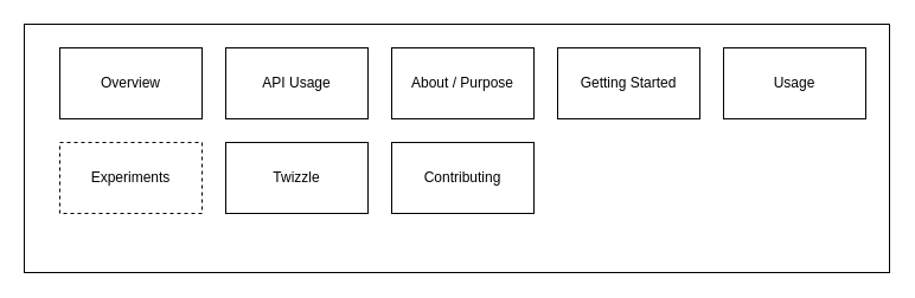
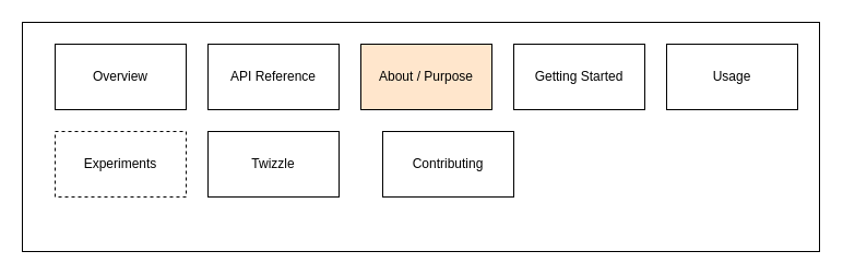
- <mxCell id="4" value="API Usage" style="rounded=0;whiteSpace=wrap;html=1;" vertex="1" parent="1"><mxGeometry x="190" y="40" width="120" height="60" as="geometry" /></mxCell>
+ <mxCell id="4" value="API Reference" style="rounded=0;whiteSpace=wrap;html=1;" vertex="1" parent="1"><mxGeometry x="190" y="40" width="120" height="60" as="geometry" /></mxCell>
- <mxCell id="5" value="About / Purpose" style="rounded=0;whiteSpace=wrap;html=1;" vertex="1" parent="1"><mxGeometry x="330" y="40" width="120" height="60" as="geometry" /></mxCell>
+ <mxCell id="5" value="About / Purpose" style="rounded=0;whiteSpace=wrap;html=1;fillColor=#ffe6cc;" vertex="1" parent="1"><mxGeometry x="330" y="40" width="120" height="60" as="geometry" /></mxCell>
- <mxCell id="10" value="Contributing" style="rounded=0;whiteSpace=wrap;html=1;" vertex="1" parent="1"><mxGeometry x="330" y="120" width="120" height="60" as="geometry" /></mxCell>
+ <mxCell id="10" value="Contributing" style="rounded=0;whiteSpace=wrap;html=1;" vertex="1" parent="1"><mxGeometry x="350" y="120" width="120" height="60" as="geometry" /></mxCell>
